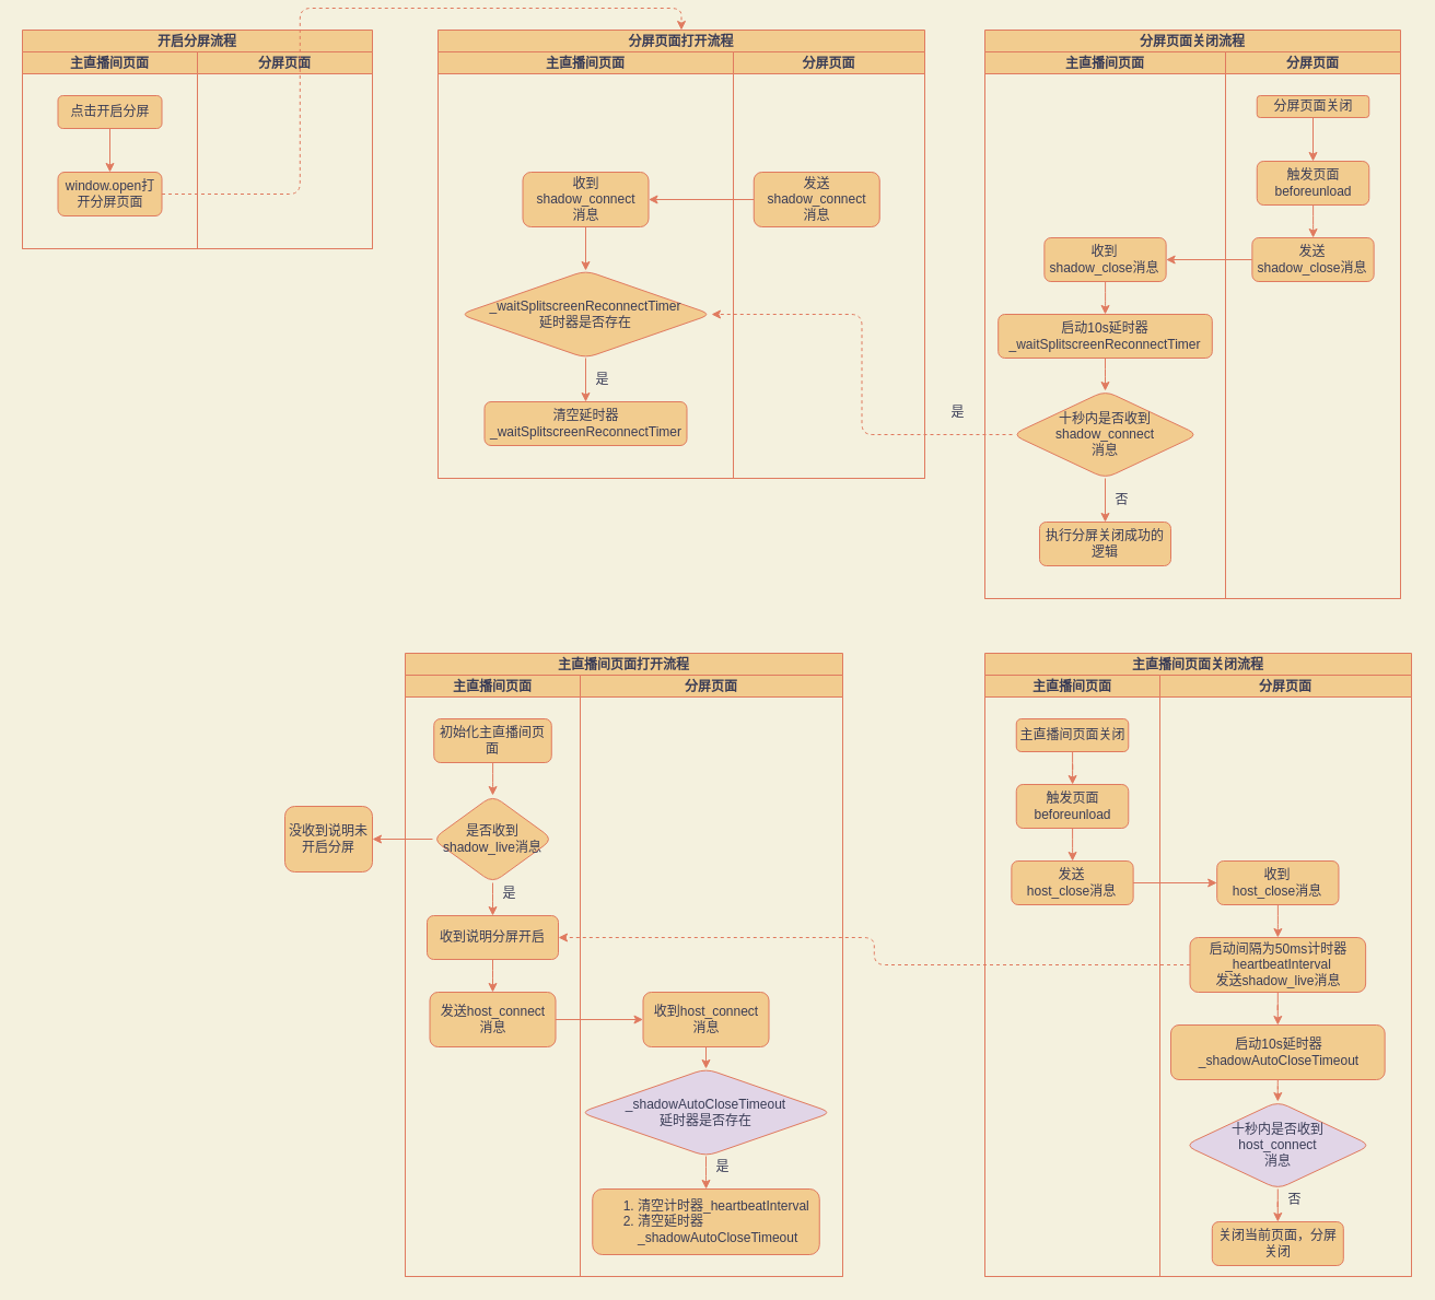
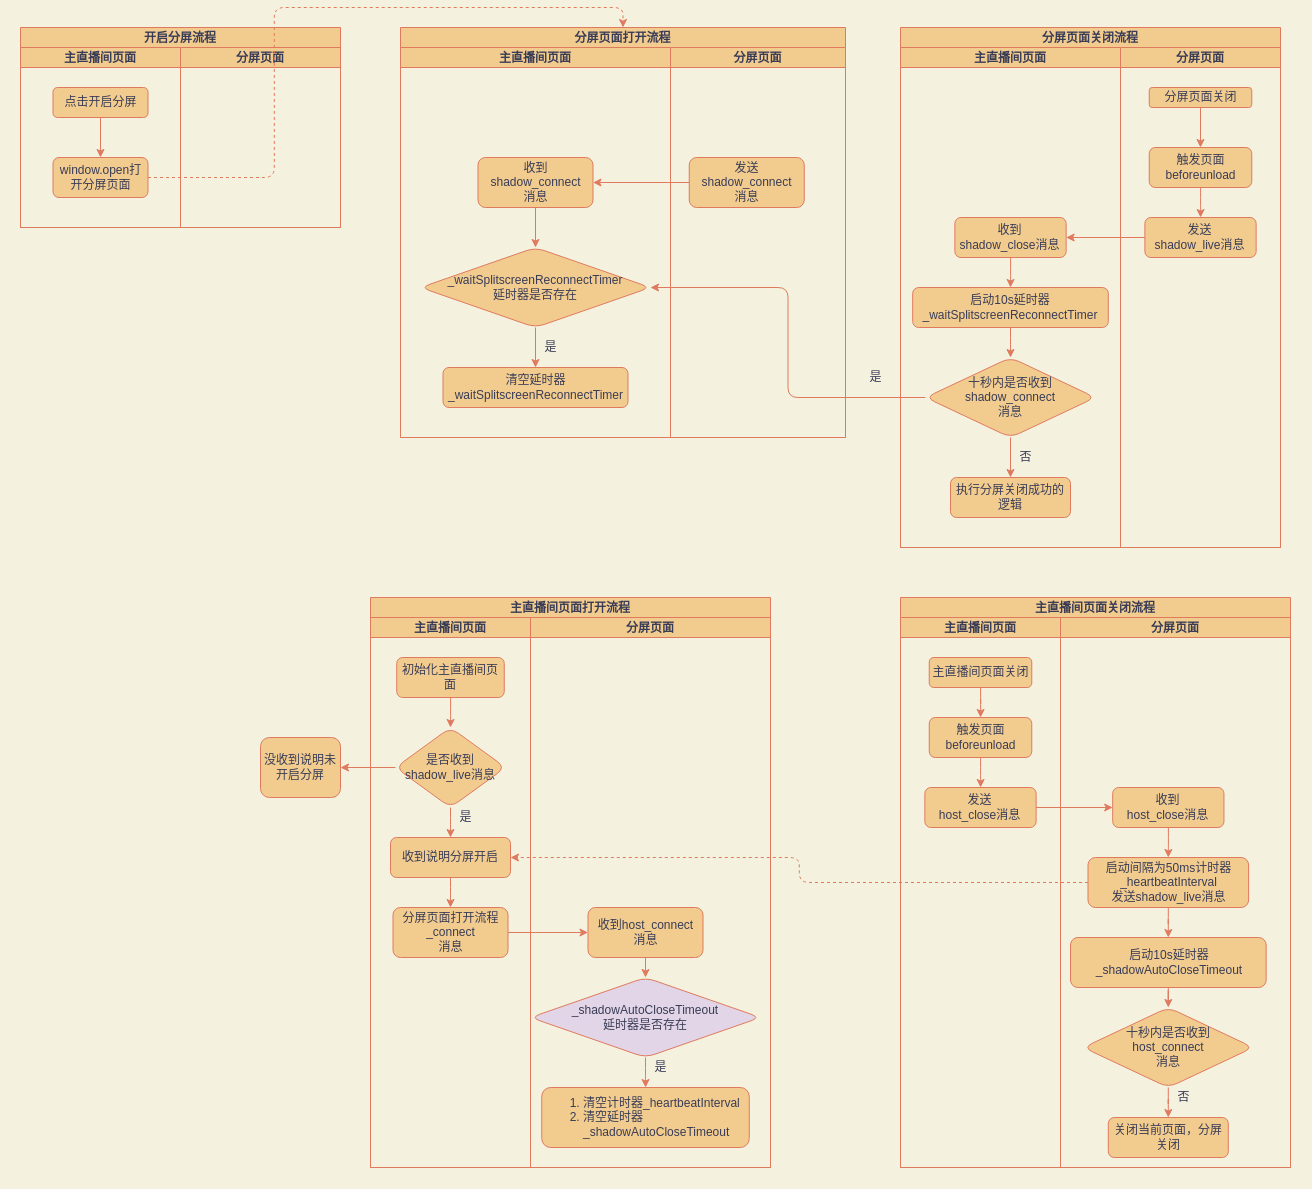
- <mxCell id="34" value="发送 &lt;br&gt;shadow_close消息" style="rounded=1;whiteSpace=wrap;html=1;sketch=0;fontColor=#393C56;strokeColor=#E07A5F;fillColor=#F2CC8F;" vertex="1" parent="29"><mxGeometry x="24.38" y="170" width="111.25" height="40" as="geometry" /></mxCell>
+ <mxCell id="34" value="发送 &lt;br&gt;shadow_live消息" style="rounded=1;whiteSpace=wrap;html=1;sketch=0;fontColor=#393C56;strokeColor=#E07A5F;fillColor=#F2CC8F;" vertex="1" parent="29"><mxGeometry x="24.38" y="170" width="111.25" height="40" as="geometry" /></mxCell>
- <mxCell id="74" value="" style="edgeStyle=orthogonalEdgeStyle;curved=0;rounded=1;sketch=0;orthogonalLoop=1;jettySize=auto;html=1;fontColor=#393C56;strokeColor=#E07A5F;fillColor=#F2CC8F;entryX=1;entryY=0.5;entryDx=0;entryDy=0;dashed=1;" edge="1" parent="1" source="25" target="12"><mxGeometry relative="1" as="geometry"><mxPoint x="845.01" y="390" as="targetPoint" /></mxGeometry></mxCell>
+ <mxCell id="74" value="" style="edgeStyle=orthogonalEdgeStyle;curved=0;rounded=1;sketch=0;orthogonalLoop=1;jettySize=auto;html=1;fontColor=#393C56;strokeColor=#E07A5F;fillColor=#F2CC8F;entryX=1;entryY=0.5;entryDx=0;entryDy=0;dashed=0;" edge="1" parent="1" source="25" target="12"><mxGeometry relative="1" as="geometry"><mxPoint x="845.01" y="390" as="targetPoint" /></mxGeometry></mxCell>
- <mxCell id="64" value="发送host_connect&lt;br&gt;消息" style="rounded=1;whiteSpace=wrap;html=1;sketch=0;fontColor=#393C56;strokeColor=#E07A5F;fillColor=#F2CC8F;" vertex="1" parent="57"><mxGeometry x="22.5" y="290" width="115" height="50" as="geometry" /></mxCell>
+ <mxCell id="64" value="分屏页面打开流程_connect&lt;br&gt;消息" style="rounded=1;whiteSpace=wrap;html=1;sketch=0;fontColor=#393C56;strokeColor=#E07A5F;fillColor=#F2CC8F;" vertex="1" parent="57"><mxGeometry x="22.5" y="290" width="115" height="50" as="geometry" /></mxCell>
- <mxCell id="49" value="" style="edgeStyle=orthogonalEdgeStyle;curved=0;rounded=1;sketch=0;orthogonalLoop=1;jettySize=auto;html=1;fontColor=#393C56;strokeColor=#E07A5F;fillColor=#F2CC8F;dashed=1;" edge="1" parent="44" source="46" target="48"><mxGeometry relative="1" as="geometry" /></mxCell>
+ <mxCell id="49" value="" style="edgeStyle=orthogonalEdgeStyle;curved=0;rounded=1;sketch=0;orthogonalLoop=1;jettySize=auto;html=1;fontColor=#393C56;strokeColor=#E07A5F;fillColor=#F2CC8F;" edge="1" parent="44" source="46" target="48"><mxGeometry relative="1" as="geometry" /></mxCell>
- <mxCell id="48" value="十秒内是否收到&lt;br&gt;host_connect&lt;br&gt;消息" style="rhombus;whiteSpace=wrap;html=1;fillColor=#e1d5e7;strokeColor=#E07A5F;fontColor=#393C56;rounded=1;sketch=0;" vertex="1" parent="44"><mxGeometry x="22.82" y="390" width="170" height="80" as="geometry" /></mxCell>
+ <mxCell id="48" value="十秒内是否收到&lt;br&gt;host_connect&lt;br&gt;消息" style="rhombus;whiteSpace=wrap;html=1;fillColor=#F2CC8F;strokeColor=#E07A5F;fontColor=#393C56;rounded=1;sketch=0;" vertex="1" parent="44"><mxGeometry x="22.82" y="390" width="170" height="80" as="geometry" /></mxCell>
